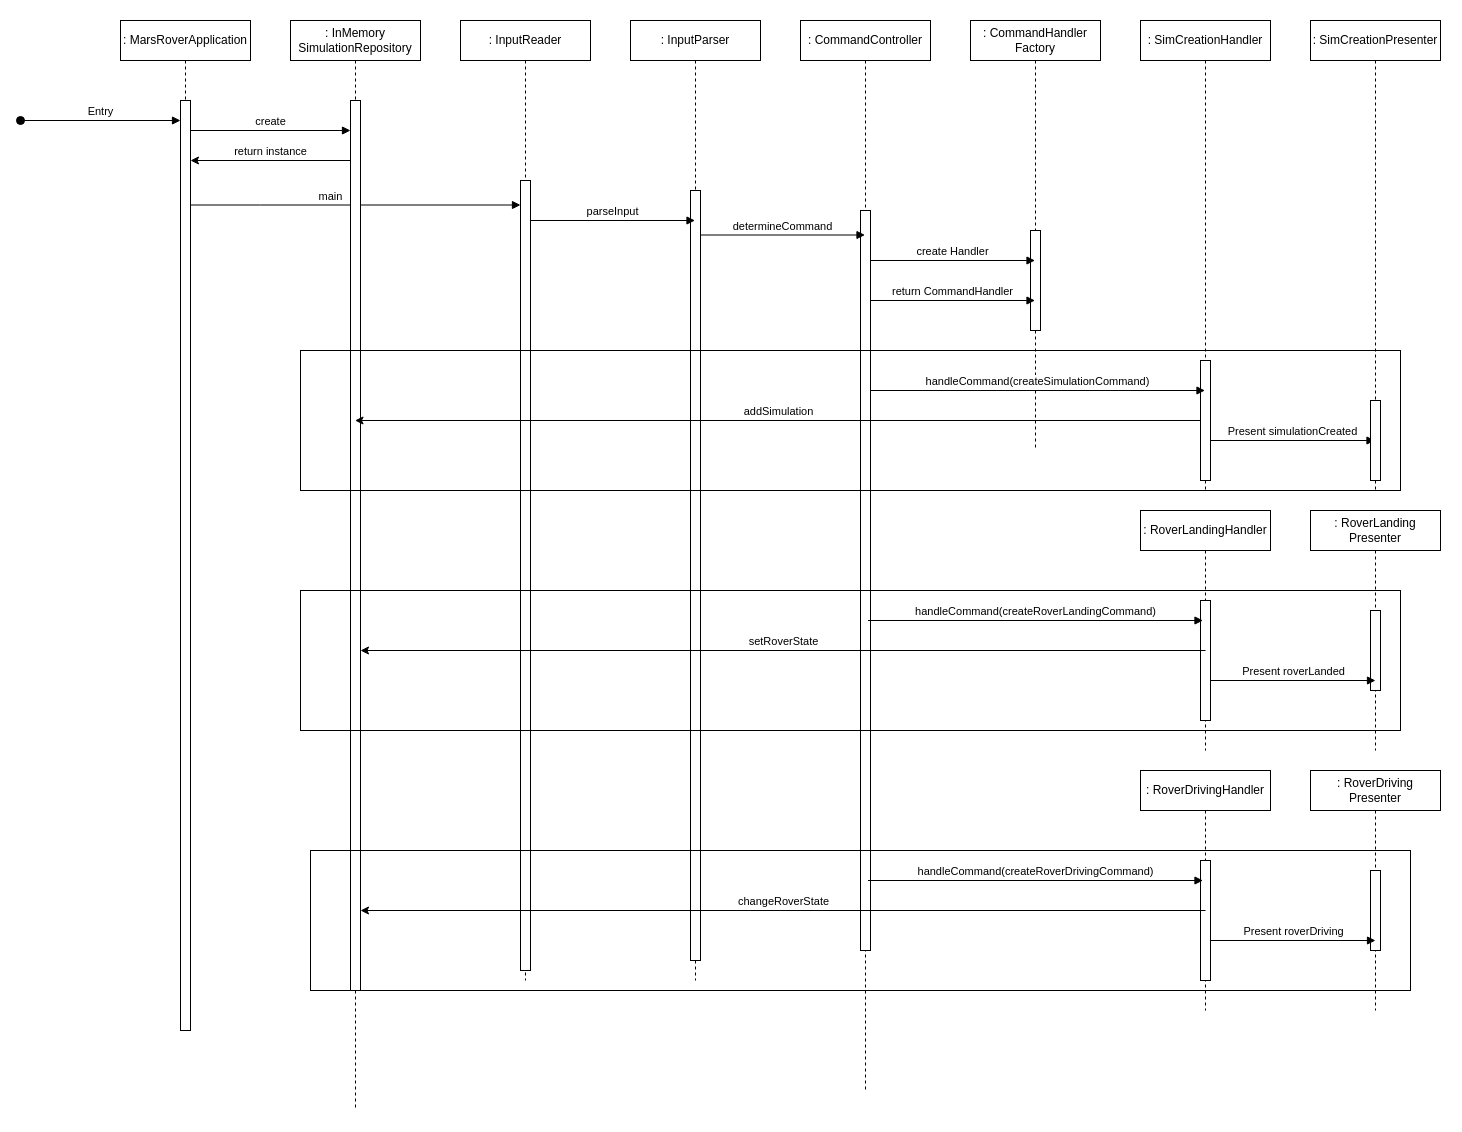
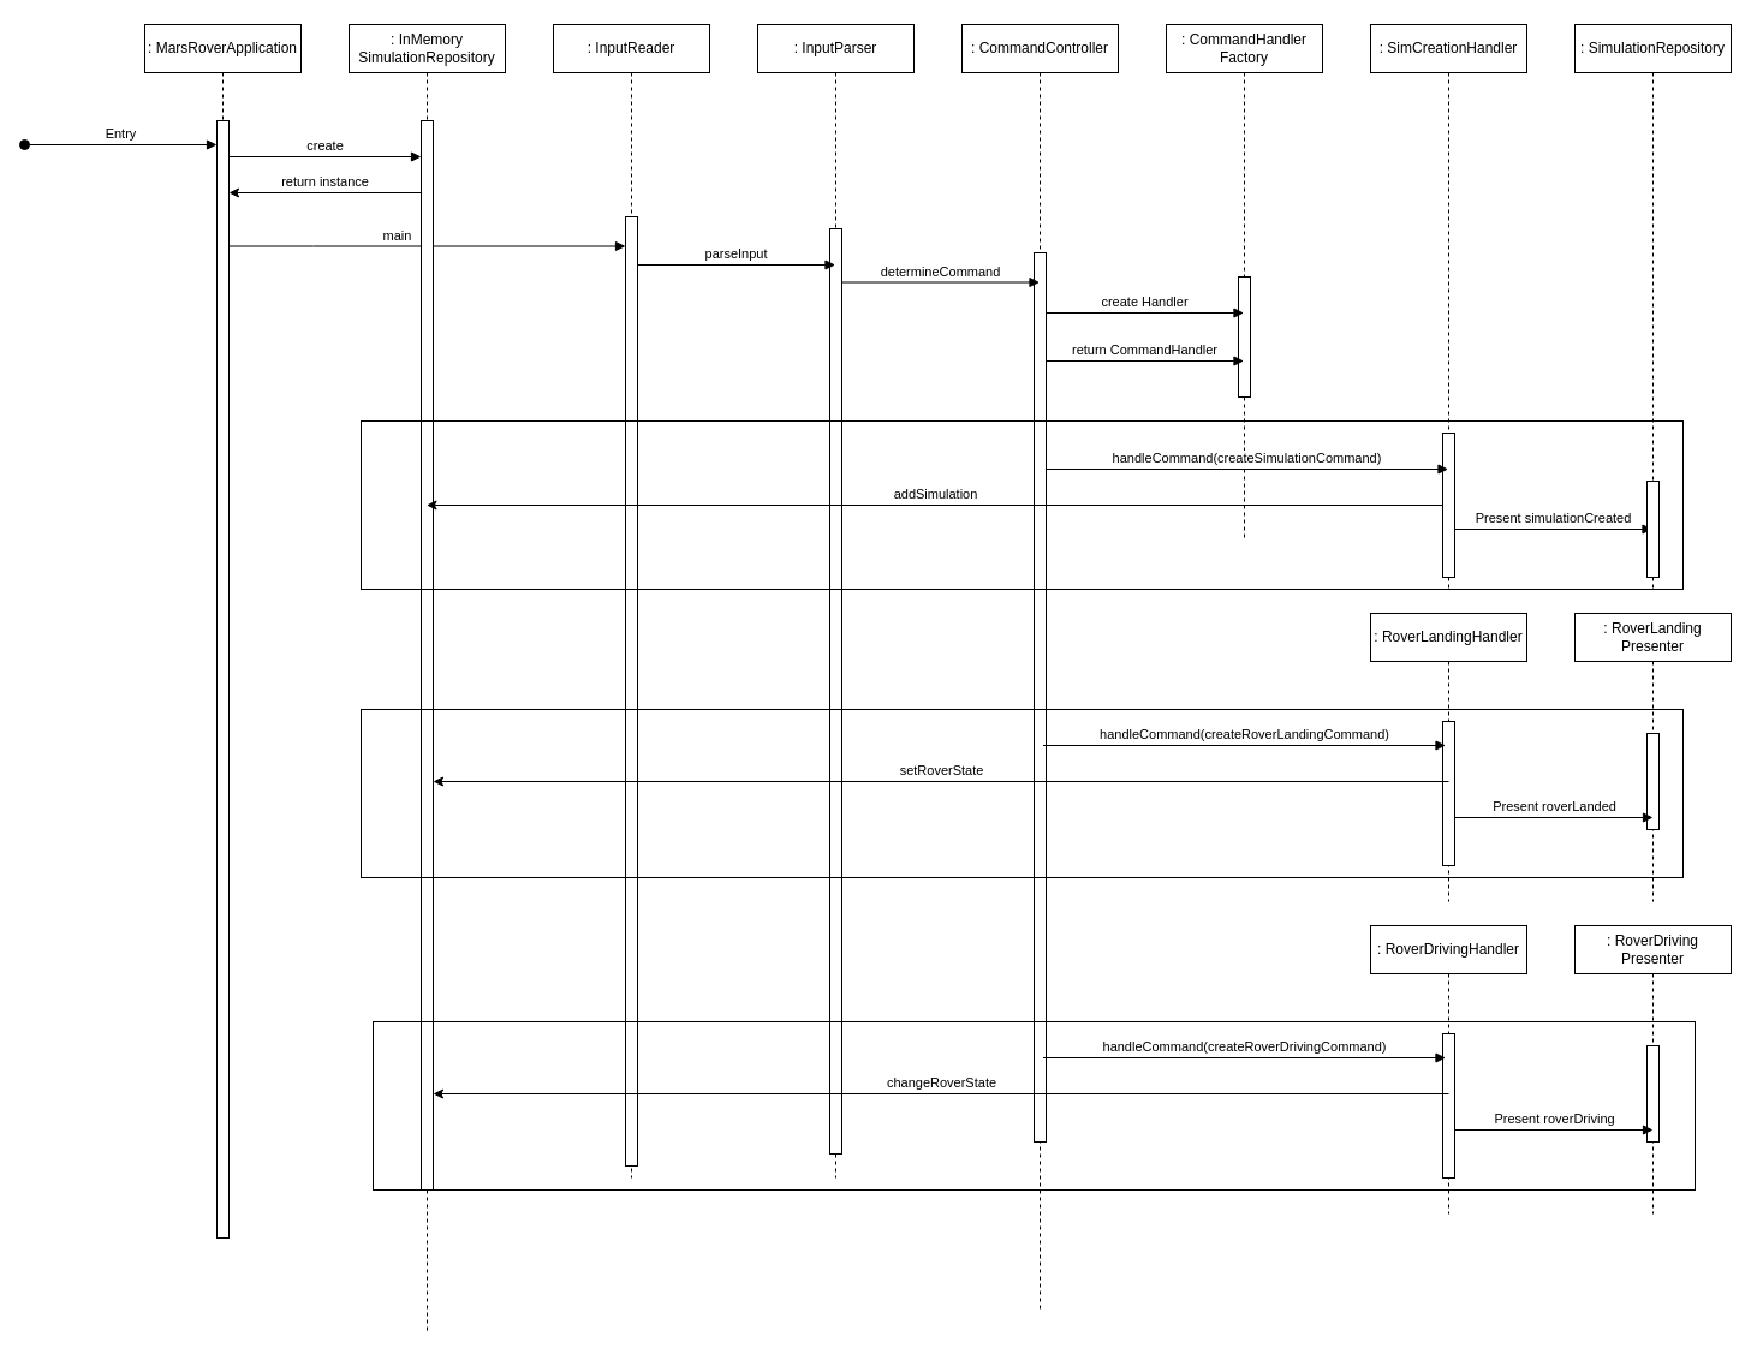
- <mxCell id="27" value=": SimCreationPresenter" style="shape=umlLifeline;perimeter=lifelinePerimeter;whiteSpace=wrap;html=1;container=1;dropTarget=0;collapsible=0;recursiveResize=0;outlineConnect=0;portConstraint=eastwest;newEdgeStyle={&quot;curved&quot;:0,&quot;rounded&quot;:0};" vertex="1" parent="1"><mxGeometry x="1310" y="20" width="130" height="470" as="geometry" /></mxCell>
+ <mxCell id="27" value=": SimulationRepository" style="shape=umlLifeline;perimeter=lifelinePerimeter;whiteSpace=wrap;html=1;container=1;dropTarget=0;collapsible=0;recursiveResize=0;outlineConnect=0;portConstraint=eastwest;newEdgeStyle={&quot;curved&quot;:0,&quot;rounded&quot;:0};" vertex="1" parent="1"><mxGeometry x="1310" y="20" width="130" height="470" as="geometry" /></mxCell>
